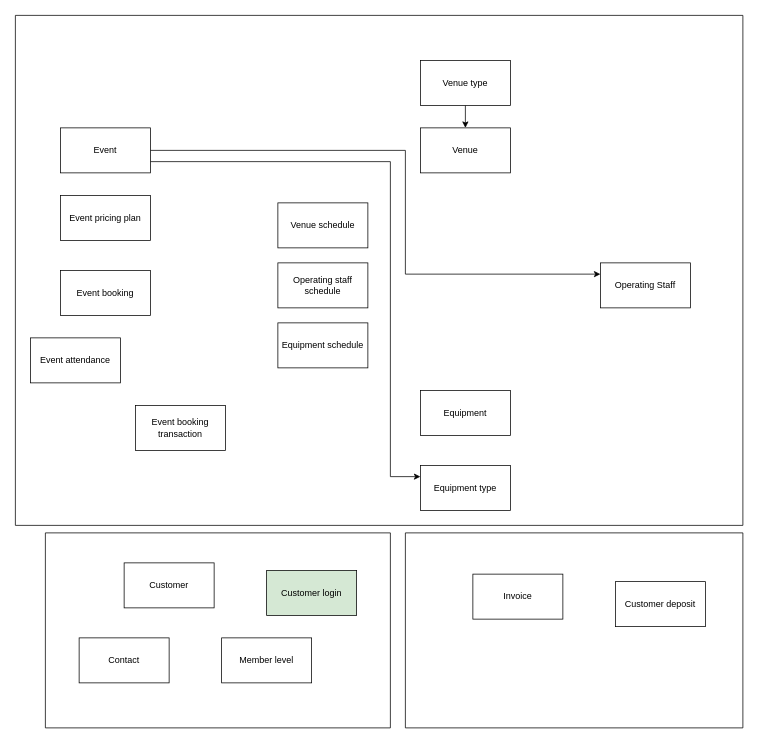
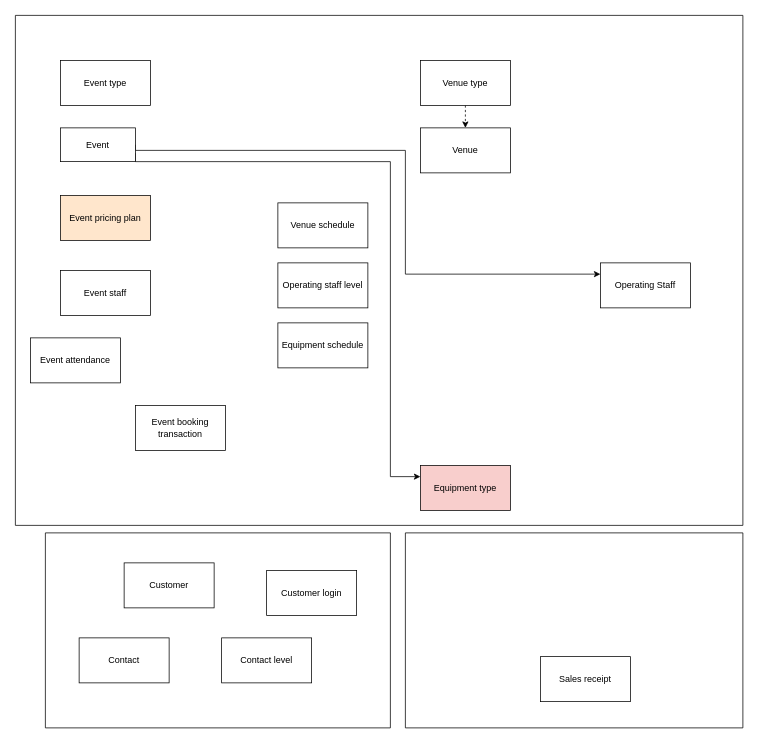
+ <mxCell id="14" value="Event type" style="rounded=0;whiteSpace=wrap;html=1;" vertex="1" parent="1"><mxGeometry x="80" y="80" width="120" height="60" as="geometry" /></mxCell>
- <mxCell id="4" style="edgeStyle=orthogonalEdgeStyle;rounded=0;orthogonalLoop=1;jettySize=auto;html=1;exitX=0.5;exitY=1;exitDx=0;exitDy=0;entryX=0.5;entryY=0;entryDx=0;entryDy=0;" edge="1" parent="1" source="5" target="2"><mxGeometry relative="1" as="geometry" /></mxCell>
+ <mxCell id="4" style="edgeStyle=orthogonalEdgeStyle;rounded=0;orthogonalLoop=1;jettySize=auto;html=1;exitX=0.5;exitY=1;exitDx=0;exitDy=0;entryX=0.5;entryY=0;entryDx=0;entryDy=0;dashed=1;" edge="1" parent="1" source="5" target="2"><mxGeometry relative="1" as="geometry" /></mxCell>
- <mxCell id="13" value="Event" style="rounded=0;whiteSpace=wrap;html=1;" vertex="1" parent="1"><mxGeometry x="80" y="170" width="120" height="60" as="geometry" /></mxCell>
+ <mxCell id="13" value="Event" style="rounded=0;whiteSpace=wrap;html=1;" vertex="1" parent="1"><mxGeometry x="80" y="170" width="100" height="45" as="geometry" /></mxCell>
- <mxCell id="15" value="Event pricing plan" style="rounded=0;whiteSpace=wrap;html=1;" vertex="1" parent="1"><mxGeometry x="80" y="260" width="120" height="60" as="geometry" /></mxCell>
+ <mxCell id="15" value="Event pricing plan" style="rounded=0;whiteSpace=wrap;html=1;fillColor=#ffe6cc;" vertex="1" parent="1"><mxGeometry x="80" y="260" width="120" height="60" as="geometry" /></mxCell>
- <mxCell id="7" value="Operating staff schedule" style="rounded=0;whiteSpace=wrap;html=1;" vertex="1" parent="1"><mxGeometry x="370" y="350" width="120" height="60" as="geometry" /></mxCell>
+ <mxCell id="7" value="Operating staff level" style="rounded=0;whiteSpace=wrap;html=1;" vertex="1" parent="1"><mxGeometry x="370" y="350" width="120" height="60" as="geometry" /></mxCell>
- <mxCell id="16" value="Event booking" style="rounded=0;whiteSpace=wrap;html=1;" vertex="1" parent="1"><mxGeometry x="80" y="360" width="120" height="60" as="geometry" /></mxCell>
+ <mxCell id="16" value="Event staff" style="rounded=0;whiteSpace=wrap;html=1;" vertex="1" parent="1"><mxGeometry x="80" y="360" width="120" height="60" as="geometry" /></mxCell>
- <mxCell id="8" value="Equipment" style="rounded=0;whiteSpace=wrap;html=1;" vertex="1" parent="1"><mxGeometry x="560" y="520" width="120" height="60" as="geometry" /></mxCell>
- <mxCell id="10" value="Equipment type" style="rounded=0;whiteSpace=wrap;html=1;" vertex="1" parent="1"><mxGeometry x="560" y="620" width="120" height="60" as="geometry" /></mxCell>
+ <mxCell id="10" value="Equipment type" style="rounded=0;whiteSpace=wrap;html=1;fillColor=#f8cecc;" vertex="1" parent="1"><mxGeometry x="560" y="620" width="120" height="60" as="geometry" /></mxCell>
- <mxCell id="24" value="Customer login" style="rounded=0;whiteSpace=wrap;html=1;fillColor=#d5e8d4;" vertex="1" parent="20"><mxGeometry x="295" y="50" width="120" height="60" as="geometry" /></mxCell>
+ <mxCell id="24" value="Customer login" style="rounded=0;whiteSpace=wrap;html=1;" vertex="1" parent="20"><mxGeometry x="295" y="50" width="120" height="60" as="geometry" /></mxCell>
- <mxCell id="26" value="Invoice" style="rounded=0;whiteSpace=wrap;html=1;" vertex="1" parent="25"><mxGeometry x="90" y="55" width="120" height="60" as="geometry" /></mxCell>
- <mxCell id="27" value="Customer deposit" style="rounded=0;whiteSpace=wrap;html=1;" vertex="1" parent="25"><mxGeometry x="280" y="65" width="120" height="60" as="geometry" /></mxCell>
- <mxCell id="22" value="Member level" style="rounded=0;whiteSpace=wrap;html=1;" vertex="1" parent="20"><mxGeometry x="235" y="140" width="120" height="60" as="geometry" /></mxCell>
+ <mxCell id="22" value="Contact level" style="rounded=0;whiteSpace=wrap;html=1;" vertex="1" parent="20"><mxGeometry x="235" y="140" width="120" height="60" as="geometry" /></mxCell>
+ <mxCell id="28" value="Sales receipt" style="rounded=0;whiteSpace=wrap;html=1;" vertex="1" parent="25"><mxGeometry x="180" y="165" width="120" height="60" as="geometry" /></mxCell>
